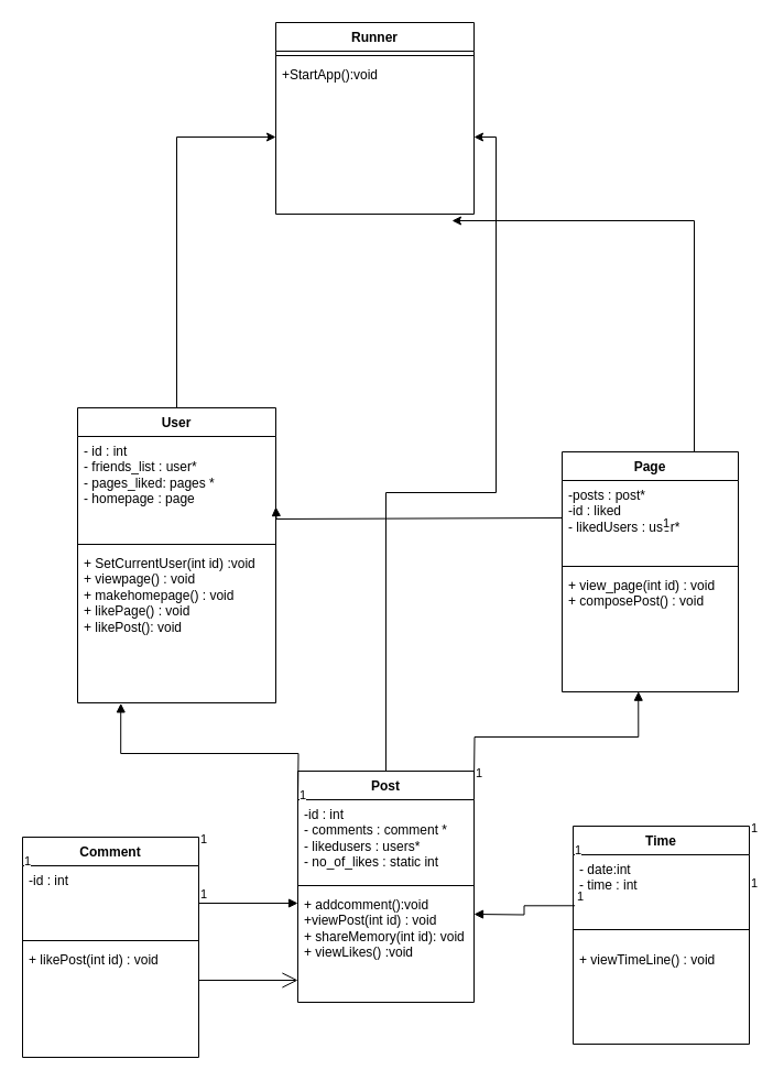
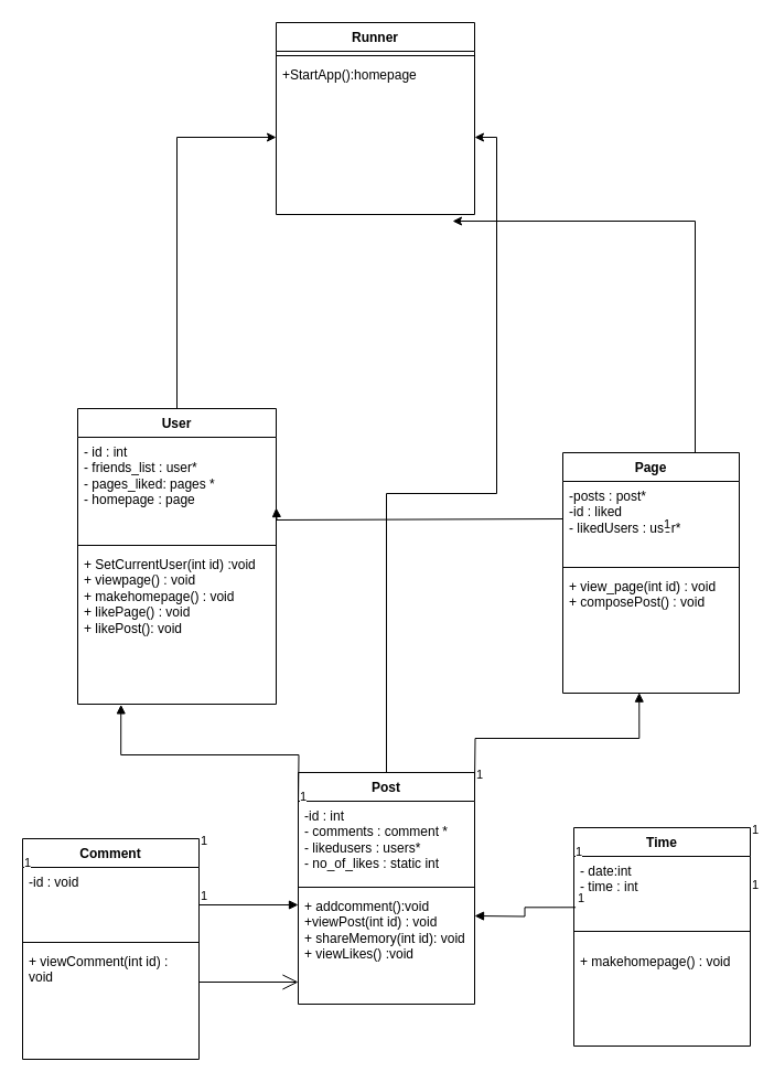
- <mxCell id="42" value="&lt;div&gt;+StartApp():void&lt;/div&gt;&lt;div&gt;&lt;br&gt;&lt;/div&gt;" style="text;strokeColor=none;fillColor=none;align=left;verticalAlign=top;spacingLeft=4;spacingRight=4;overflow=hidden;rotatable=0;points=[[0,0.5],[1,0.5]];portConstraint=eastwest;whiteSpace=wrap;html=1;" vertex="1" parent="40"><mxGeometry y="34" width="180" height="140" as="geometry" /></mxCell>
+ <mxCell id="42" value="&lt;div&gt;+StartApp():homepage&lt;/div&gt;&lt;div&gt;&lt;br&gt;&lt;/div&gt;" style="text;strokeColor=none;fillColor=none;align=left;verticalAlign=top;spacingLeft=4;spacingRight=4;overflow=hidden;rotatable=0;points=[[0,0.5],[1,0.5]];portConstraint=eastwest;whiteSpace=wrap;html=1;" vertex="1" parent="40"><mxGeometry y="34" width="180" height="140" as="geometry" /></mxCell>
- <mxCell id="24" value="&lt;div&gt;-id : int&lt;/div&gt;&lt;div&gt;&lt;br&gt;&lt;/div&gt;" style="text;strokeColor=none;fillColor=none;align=left;verticalAlign=top;spacingLeft=4;spacingRight=4;overflow=hidden;rotatable=0;points=[[0,0.5],[1,0.5]];portConstraint=eastwest;whiteSpace=wrap;html=1;" parent="23" vertex="1"><mxGeometry y="26" width="160" height="64" as="geometry" /></mxCell>
+ <mxCell id="24" value="&lt;div&gt;-id : void&lt;/div&gt;&lt;div&gt;&lt;br&gt;&lt;/div&gt;" style="text;strokeColor=none;fillColor=none;align=left;verticalAlign=top;spacingLeft=4;spacingRight=4;overflow=hidden;rotatable=0;points=[[0,0.5],[1,0.5]];portConstraint=eastwest;whiteSpace=wrap;html=1;" parent="23" vertex="1"><mxGeometry y="26" width="160" height="64" as="geometry" /></mxCell>
- <mxCell id="26" value="+ likePost(int id) : void" style="text;strokeColor=none;fillColor=none;align=left;verticalAlign=top;spacingLeft=4;spacingRight=4;overflow=hidden;rotatable=0;points=[[0,0.5],[1,0.5]];portConstraint=eastwest;whiteSpace=wrap;html=1;" parent="23" vertex="1"><mxGeometry y="98" width="160" height="102" as="geometry" /></mxCell>
+ <mxCell id="26" value="+ viewComment(int id) : void" style="text;strokeColor=none;fillColor=none;align=left;verticalAlign=top;spacingLeft=4;spacingRight=4;overflow=hidden;rotatable=0;points=[[0,0.5],[1,0.5]];portConstraint=eastwest;whiteSpace=wrap;html=1;" parent="23" vertex="1"><mxGeometry y="98" width="160" height="102" as="geometry" /></mxCell>
- <mxCell id="36" value="+ viewTimeLine() : void" style="text;strokeColor=none;fillColor=none;align=left;verticalAlign=top;spacingLeft=4;spacingRight=4;overflow=hidden;rotatable=0;points=[[0,0.5],[1,0.5]];portConstraint=eastwest;whiteSpace=wrap;html=1;" parent="31" vertex="1"><mxGeometry y="108" width="160" height="90" as="geometry" /></mxCell>
+ <mxCell id="36" value="+ makehomepage() : void" style="text;strokeColor=none;fillColor=none;align=left;verticalAlign=top;spacingLeft=4;spacingRight=4;overflow=hidden;rotatable=0;points=[[0,0.5],[1,0.5]];portConstraint=eastwest;whiteSpace=wrap;html=1;" parent="31" vertex="1"><mxGeometry y="108" width="160" height="90" as="geometry" /></mxCell>
